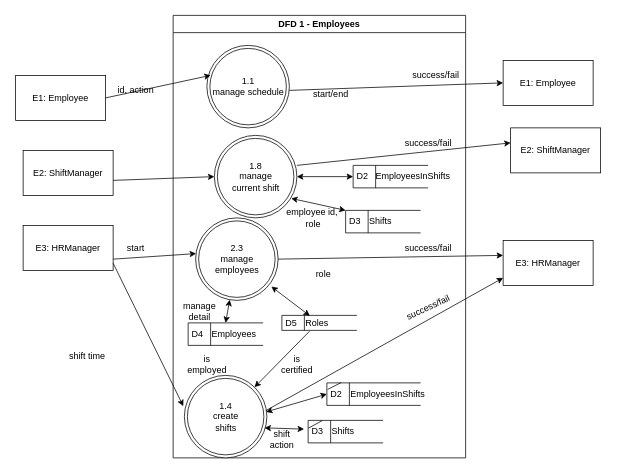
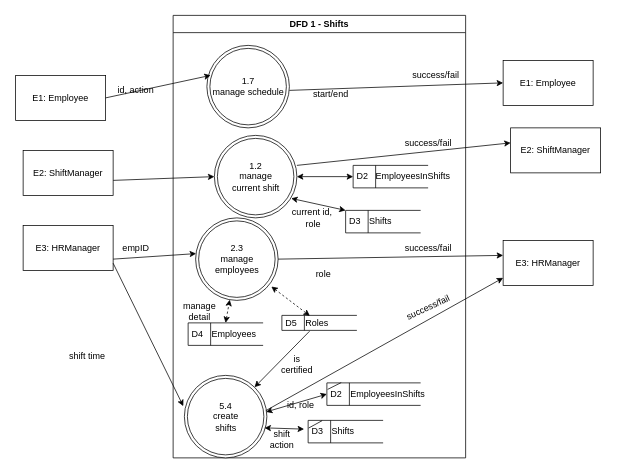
- <mxCell id="3" value="DFD 1 - Employees" style="swimlane;" parent="1" vertex="1"><mxGeometry x="230" y="20" width="390" height="590" as="geometry" /></mxCell>
+ <mxCell id="3" value="DFD 1 - Shifts" style="swimlane;" parent="1" vertex="1"><mxGeometry x="230" y="20" width="390" height="590" as="geometry" /></mxCell>
- <mxCell id="4" value="&lt;span style=&quot;&quot;&gt;1.1&lt;/span&gt;&lt;br style=&quot;&quot;&gt;&lt;span style=&quot;&quot;&gt;manage schedule&lt;/span&gt;" style="ellipse;shape=doubleEllipse;html=1;dashed=0;whitespace=wrap;aspect=fixed;" parent="3" vertex="1"><mxGeometry x="45" y="40" width="110" height="110" as="geometry" /></mxCell>
+ <mxCell id="4" value="&lt;span style=&quot;&quot;&gt;1.7&lt;/span&gt;&lt;br style=&quot;&quot;&gt;&lt;span style=&quot;&quot;&gt;manage schedule&lt;/span&gt;" style="ellipse;shape=doubleEllipse;html=1;dashed=0;whitespace=wrap;aspect=fixed;" parent="3" vertex="1"><mxGeometry x="45" y="40" width="110" height="110" as="geometry" /></mxCell>
- <mxCell id="5" value="&lt;span style=&quot;&quot;&gt;1.8&lt;/span&gt;&lt;br style=&quot;&quot;&gt;&lt;span style=&quot;&quot;&gt;manage &lt;br&gt;current shift&lt;/span&gt;" style="ellipse;shape=doubleEllipse;html=1;dashed=0;whitespace=wrap;aspect=fixed;" parent="3" vertex="1"><mxGeometry x="55" y="160" width="110" height="110" as="geometry" /></mxCell>
+ <mxCell id="5" value="&lt;span style=&quot;&quot;&gt;1.2&lt;/span&gt;&lt;br style=&quot;&quot;&gt;&lt;span style=&quot;&quot;&gt;manage &lt;br&gt;current shift&lt;/span&gt;" style="ellipse;shape=doubleEllipse;html=1;dashed=0;whitespace=wrap;aspect=fixed;" parent="3" vertex="1"><mxGeometry x="55" y="160" width="110" height="110" as="geometry" /></mxCell>
- <mxCell id="26" value="employee id,&lt;br&gt;&amp;nbsp;role" style="text;html=1;align=center;verticalAlign=middle;resizable=0;points=[];autosize=1;strokeColor=none;fillColor=none;" parent="3" vertex="1"><mxGeometry x="145" y="255" width="80" height="30" as="geometry" /></mxCell>
+ <mxCell id="26" value="current id,&lt;br&gt;&amp;nbsp;role" style="text;html=1;align=center;verticalAlign=middle;resizable=0;points=[];autosize=1;strokeColor=none;fillColor=none;" parent="3" vertex="1"><mxGeometry x="145" y="255" width="80" height="30" as="geometry" /></mxCell>
- <mxCell id="48" value="start" style="text;html=1;align=center;verticalAlign=middle;resizable=0;points=[];autosize=1;strokeColor=none;fillColor=none;" parent="1" vertex="1"><mxGeometry x="155" y="320" width="50" height="20" as="geometry" /></mxCell>
+ <mxCell id="48" value="empID" style="text;html=1;align=center;verticalAlign=middle;resizable=0;points=[];autosize=1;strokeColor=none;fillColor=none;" parent="1" vertex="1"><mxGeometry x="155" y="320" width="50" height="20" as="geometry" /></mxCell>
- <mxCell id="25" value="" style="endArrow=classic;startArrow=classic;html=1;rounded=0;exitX=0.918;exitY=0.833;exitDx=0;exitDy=0;exitPerimeter=0;entryX=0.373;entryY=0.033;entryDx=0;entryDy=0;entryPerimeter=0;" parent="3" source="6" target="23" edge="1"><mxGeometry width="50" height="50" relative="1" as="geometry"><mxPoint x="130" y="580" as="sourcePoint" /><mxPoint x="180" y="530" as="targetPoint" /></mxGeometry></mxCell>
+ <mxCell id="25" value="" style="endArrow=classic;startArrow=classic;html=1;rounded=0;exitX=0.918;exitY=0.833;exitDx=0;exitDy=0;exitPerimeter=0;entryX=0.373;entryY=0.033;entryDx=0;entryDy=0;entryPerimeter=0;dashed=1;" parent="3" source="6" target="23" edge="1"><mxGeometry width="50" height="50" relative="1" as="geometry"><mxPoint x="130" y="580" as="sourcePoint" /><mxPoint x="180" y="530" as="targetPoint" /></mxGeometry></mxCell>
- <mxCell id="24" value="" style="endArrow=classic;startArrow=classic;html=1;rounded=0;exitX=0.5;exitY=0;exitDx=0;exitDy=0;" parent="3" source="22" target="6" edge="1"><mxGeometry width="50" height="50" relative="1" as="geometry"><mxPoint x="130" y="390" as="sourcePoint" /><mxPoint x="180" y="340" as="targetPoint" /></mxGeometry></mxCell>
+ <mxCell id="24" value="" style="endArrow=classic;startArrow=classic;html=1;rounded=0;exitX=0.5;exitY=0;exitDx=0;exitDy=0;dashed=1;" parent="3" source="22" target="6" edge="1"><mxGeometry width="50" height="50" relative="1" as="geometry"><mxPoint x="130" y="390" as="sourcePoint" /><mxPoint x="180" y="340" as="targetPoint" /></mxGeometry></mxCell>
- <mxCell id="29" value="is &lt;br&gt;employed" style="text;html=1;align=center;verticalAlign=middle;resizable=0;points=[];autosize=1;strokeColor=none;fillColor=none;" parent="3" vertex="1"><mxGeometry x="10" y="450" width="70" height="30" as="geometry" /></mxCell>
+ <mxCell id="32" value="id, role" style="text;html=1;align=center;verticalAlign=middle;resizable=0;points=[];autosize=1;strokeColor=none;fillColor=none;" parent="3" vertex="1"><mxGeometry x="145" y="510" width="50" height="20" as="geometry" /></mxCell>
- <mxCell id="7" value="&lt;span style=&quot;&quot;&gt;1.4&lt;/span&gt;&lt;br style=&quot;&quot;&gt;&lt;span style=&quot;&quot;&gt;create&lt;br&gt;shifts&lt;br&gt;&lt;/span&gt;" style="ellipse;shape=doubleEllipse;html=1;dashed=0;whitespace=wrap;aspect=fixed;" parent="3" vertex="1"><mxGeometry x="15" y="480" width="110" height="110" as="geometry" /></mxCell>
+ <mxCell id="7" value="&lt;span style=&quot;&quot;&gt;5.4&lt;/span&gt;&lt;br style=&quot;&quot;&gt;&lt;span style=&quot;&quot;&gt;create&lt;br&gt;shifts&lt;br&gt;&lt;/span&gt;" style="ellipse;shape=doubleEllipse;html=1;dashed=0;whitespace=wrap;aspect=fixed;" parent="3" vertex="1"><mxGeometry x="15" y="480" width="110" height="110" as="geometry" /></mxCell>
